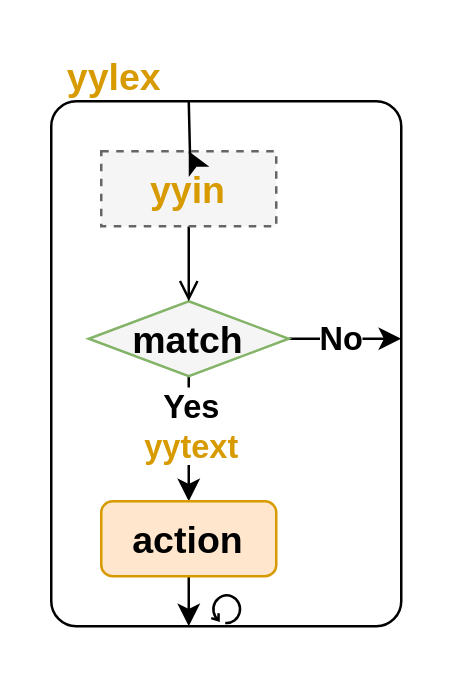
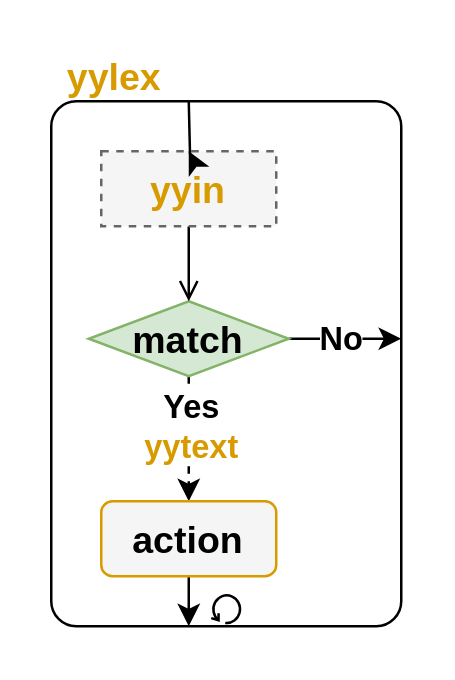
- <mxCell id="7" value="match" style="rhombus;whiteSpace=wrap;html=1;verticalAlign=middle;fontStyle=1;fillColor=#f5f5f5;strokeColor=#82b366;fontSize=15;" parent="1" vertex="1"><mxGeometry x="35" y="120" width="80" height="30" as="geometry" /></mxCell>
+ <mxCell id="7" value="match" style="rhombus;whiteSpace=wrap;html=1;verticalAlign=middle;fontStyle=1;fillColor=#d5e8d4;strokeColor=#82b366;fontSize=15;" parent="1" vertex="1"><mxGeometry x="35" y="120" width="80" height="30" as="geometry" /></mxCell>
- <mxCell id="3" value="" style="edgeStyle=orthogonalEdgeStyle;rounded=0;orthogonalLoop=1;jettySize=auto;html=1;fontStyle=1;fontSize=15;entryX=0.5;entryY=0;entryDx=0;entryDy=0;" parent="1" source="7" target="13" edge="1"><mxGeometry relative="1" as="geometry"><mxPoint x="75" y="190" as="targetPoint" /></mxGeometry></mxCell>
+ <mxCell id="3" value="" style="edgeStyle=orthogonalEdgeStyle;rounded=0;orthogonalLoop=1;jettySize=auto;html=1;fontStyle=1;fontSize=15;entryX=0.5;entryY=0;entryDx=0;entryDy=0;dashed=1;" parent="1" source="7" target="13" edge="1"><mxGeometry relative="1" as="geometry"><mxPoint x="75" y="190" as="targetPoint" /></mxGeometry></mxCell>
- <mxCell id="13" value="&lt;b style=&quot;font-size: 15px;&quot;&gt;action&lt;/b&gt;" style="rounded=1;whiteSpace=wrap;html=1;fillColor=#ffe6cc;verticalAlign=middle;strokeColor=#d79b00;fontSize=15;" parent="1" vertex="1"><mxGeometry x="40" y="200" width="70" height="30" as="geometry" /></mxCell>
+ <mxCell id="13" value="&lt;b style=&quot;font-size: 15px;&quot;&gt;action&lt;/b&gt;" style="rounded=1;whiteSpace=wrap;html=1;fillColor=#f5f5f5;verticalAlign=middle;strokeColor=#d79b00;fontSize=15;" parent="1" vertex="1"><mxGeometry x="40" y="200" width="70" height="30" as="geometry" /></mxCell>
